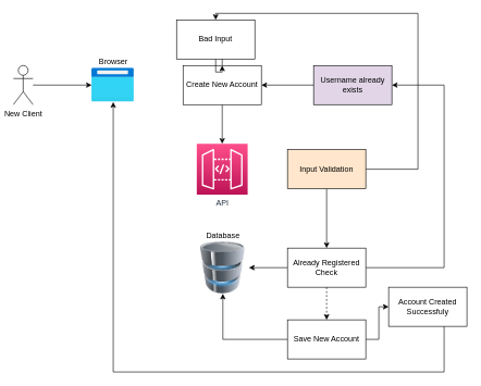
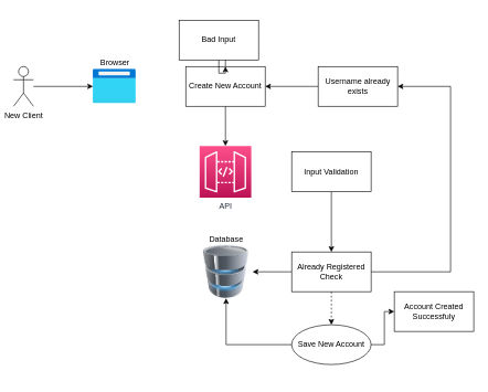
- <mxCell id="9" value="Username already exists" style="rounded=0;whiteSpace=wrap;html=1;fillColor=#e1d5e7;" vertex="1" parent="1"><mxGeometry x="480" y="100" width="120" height="60" as="geometry" /></mxCell>
+ <mxCell id="9" value="Username already exists" style="rounded=0;whiteSpace=wrap;html=1;" vertex="1" parent="1"><mxGeometry x="480" y="100" width="120" height="60" as="geometry" /></mxCell>
- <mxCell id="24" style="edgeStyle=orthogonalEdgeStyle;rounded=0;orthogonalLoop=1;jettySize=auto;html=1;" edge="1" parent="1" source="25" target="4"><mxGeometry relative="1" as="geometry"><Array as="points"><mxPoint x="680" y="570" /><mxPoint x="173" y="570" /></Array></mxGeometry></mxCell>
- <mxCell id="15" value="Input Validation" style="rounded=0;whiteSpace=wrap;html=1;fillColor=#ffe6cc;" vertex="1" parent="1"><mxGeometry x="440" y="229" width="120" height="60" as="geometry" /></mxCell>
+ <mxCell id="15" value="Input Validation" style="rounded=0;whiteSpace=wrap;html=1;" vertex="1" parent="1"><mxGeometry x="440" y="229" width="120" height="60" as="geometry" /></mxCell>
- <mxCell id="13" style="edgeStyle=orthogonalEdgeStyle;rounded=0;orthogonalLoop=1;jettySize=auto;html=1;" edge="1" parent="1" source="15" target="11"><mxGeometry relative="1" as="geometry"><Array as="points"><mxPoint x="640" y="259" /><mxPoint x="640" y="20" /></Array></mxGeometry></mxCell>
- <mxCell id="23" value="Save New Account" style="rounded=0;whiteSpace=wrap;html=1;" vertex="1" parent="1"><mxGeometry x="440" y="490" width="120" height="60" as="geometry" /></mxCell>
+ <mxCell id="23" value="Save New Account" style="ellipse;whiteSpace=wrap;html=1;" vertex="1" parent="1"><mxGeometry x="440" y="490" width="120" height="60" as="geometry" /></mxCell>
